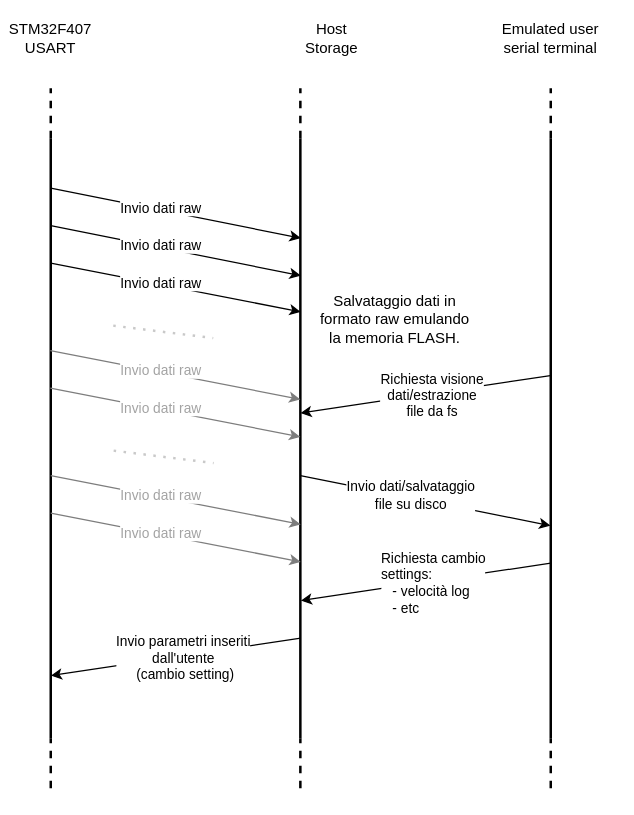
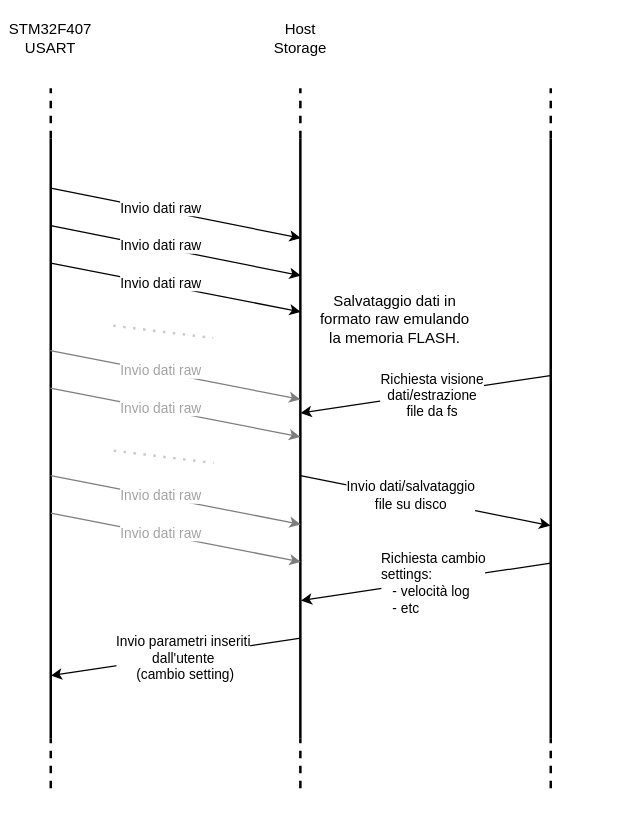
- <mxCell id="13" value="&lt;div&gt;Host&lt;/div&gt;&lt;div&gt;Storage&lt;br&gt;&lt;/div&gt;" style="text;html=1;strokeColor=none;fillColor=none;align=center;verticalAlign=middle;whiteSpace=wrap;rounded=0;" vertex="1" parent="1"><mxGeometry x="244.69" y="20" width="40" height="20" as="geometry" /></mxCell>
+ <mxCell id="13" value="&lt;div&gt;Host&lt;/div&gt;&lt;div&gt;Storage&lt;br&gt;&lt;/div&gt;" style="text;html=1;strokeColor=none;fillColor=none;align=center;verticalAlign=middle;whiteSpace=wrap;rounded=0;" vertex="1" parent="1"><mxGeometry x="219.69" y="20" width="40" height="20" as="geometry" /></mxCell>
- <mxCell id="25" value="&lt;div&gt;Emulated user serial terminal&lt;/div&gt;" style="text;html=1;strokeColor=none;fillColor=none;align=center;verticalAlign=middle;whiteSpace=wrap;rounded=0;" vertex="1" parent="1"><mxGeometry x="395" y="20" width="90" height="20" as="geometry" /></mxCell>
